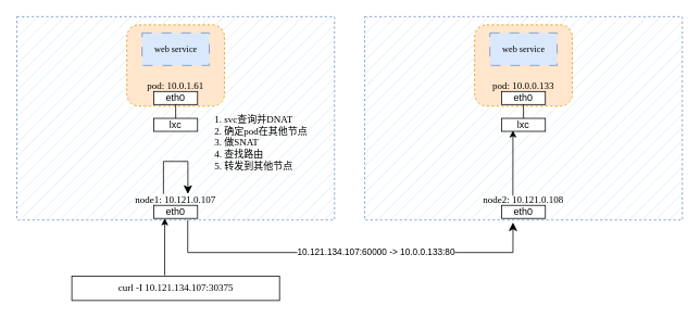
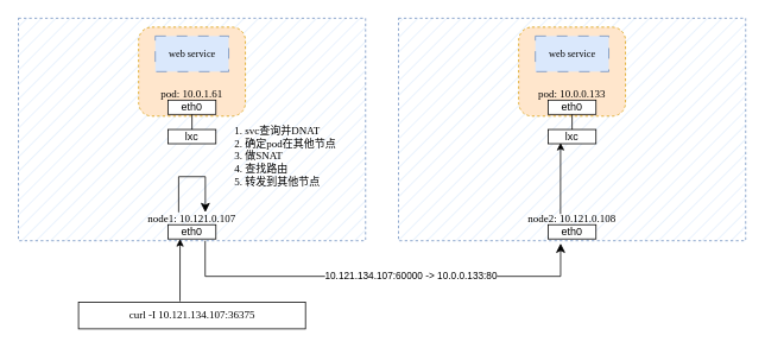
- <mxCell id="5" value="&lt;font style=&quot;font-size: 12px;&quot;&gt;curl -I 10.121.134.107:30375&lt;/font&gt;" style="rounded=0;whiteSpace=wrap;html=1;fontFamily=Verdana;fontSize=14;" parent="1" vertex="1"><mxGeometry x="87.5" y="339" width="255" height="30" as="geometry" /></mxCell>
+ <mxCell id="5" value="&lt;font style=&quot;font-size: 12px;&quot;&gt;curl -I 10.121.134.107:36375&lt;/font&gt;" style="rounded=0;whiteSpace=wrap;html=1;fontFamily=Verdana;fontSize=14;" parent="1" vertex="1"><mxGeometry x="87.5" y="339" width="255" height="30" as="geometry" /></mxCell>
